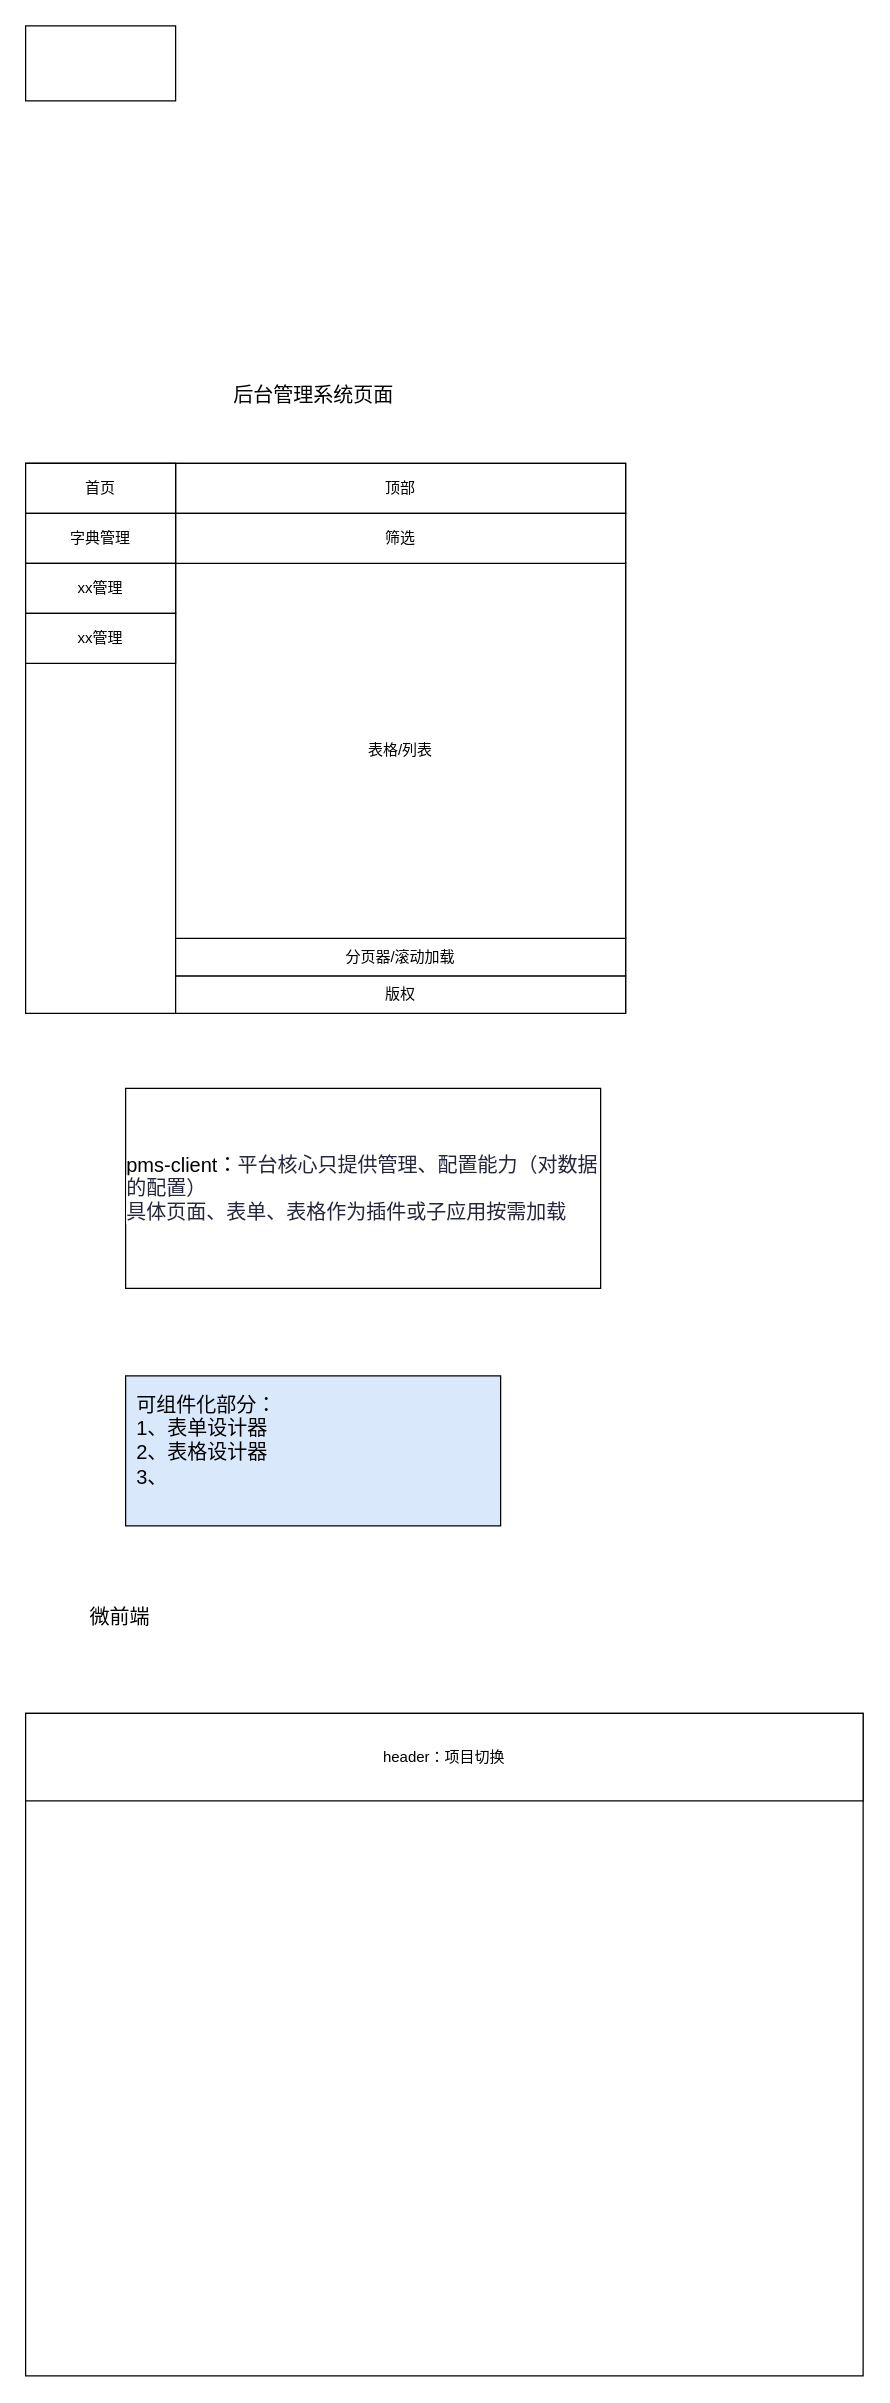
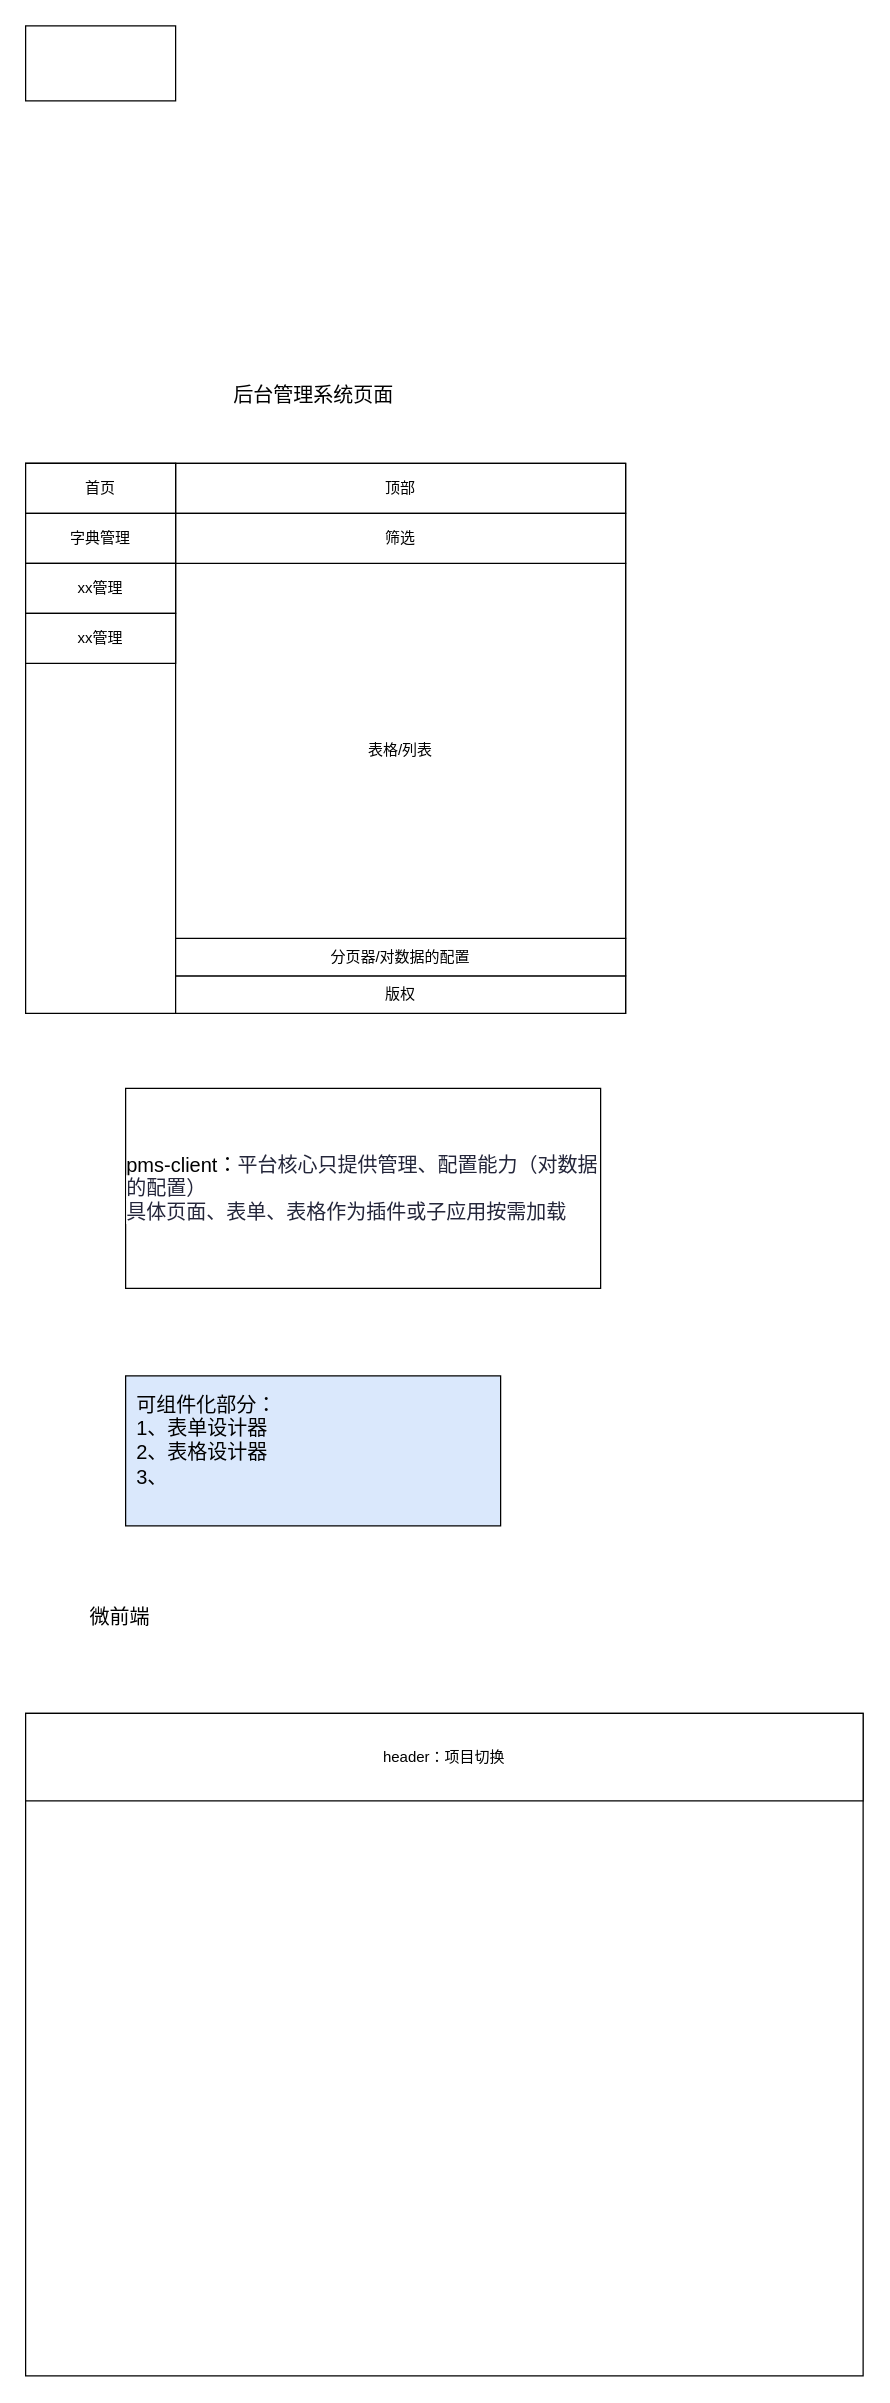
- <mxCell id="6" value="分页器/滚动加载" style="rounded=0;whiteSpace=wrap;html=1;" vertex="1" parent="1"><mxGeometry x="140" y="750" width="360" height="30" as="geometry" /></mxCell>
+ <mxCell id="6" value="分页器/对数据的配置" style="rounded=0;whiteSpace=wrap;html=1;" vertex="1" parent="1"><mxGeometry x="140" y="750" width="360" height="30" as="geometry" /></mxCell>
